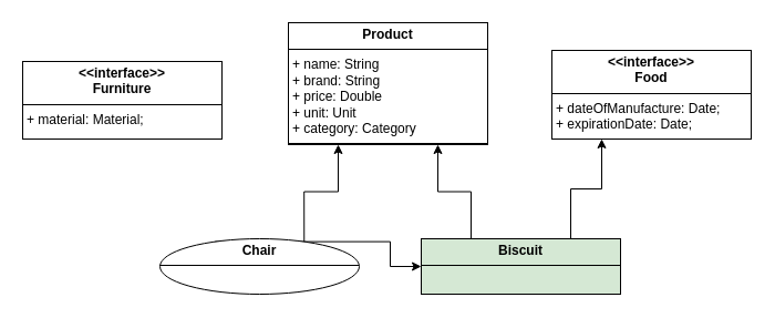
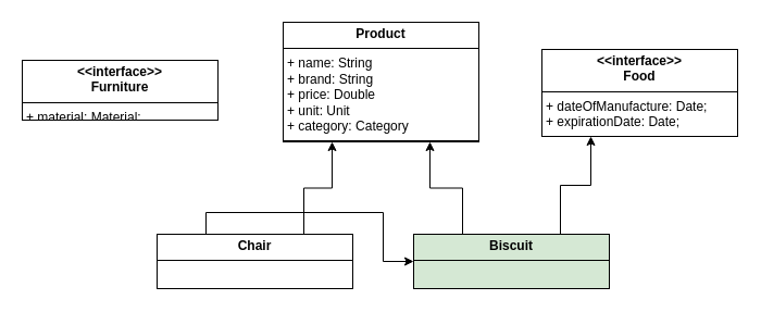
- <mxCell id="10" value="&lt;p style=&quot;margin:0px;margin-top:4px;text-align:center;&quot;&gt;&lt;b&gt;&amp;lt;&amp;lt;interface&amp;gt;&amp;gt;&lt;br&gt;Furniture&lt;/b&gt;&lt;/p&gt;&lt;hr size=&quot;1&quot; style=&quot;border-style:solid;&quot;&gt;&lt;p style=&quot;margin:0px;margin-left:4px;&quot;&gt;+ material: Material;&lt;/p&gt;" style="verticalAlign=top;align=left;overflow=fill;html=1;whiteSpace=wrap;" vertex="1" parent="1"><mxGeometry x="20" y="55" width="180" height="70" as="geometry" /></mxCell>
+ <mxCell id="10" value="&lt;p style=&quot;margin:0px;margin-top:4px;text-align:center;&quot;&gt;&lt;b&gt;&amp;lt;&amp;lt;interface&amp;gt;&amp;gt;&lt;br&gt;Furniture&lt;/b&gt;&lt;/p&gt;&lt;hr size=&quot;1&quot; style=&quot;border-style:solid;&quot;&gt;&lt;p style=&quot;margin:0px;margin-left:4px;&quot;&gt;+ material: Material;&lt;/p&gt;" style="verticalAlign=top;align=left;overflow=fill;html=1;whiteSpace=wrap;" vertex="1" parent="1"><mxGeometry x="20" y="55" width="180" height="55" as="geometry" /></mxCell>
- <mxCell id="5" value="&lt;p style=&quot;margin:0px;margin-top:4px;text-align:center;&quot;&gt;&lt;b&gt;Chair&lt;/b&gt;&lt;/p&gt;&lt;hr size=&quot;1&quot; style=&quot;border-style:solid;&quot;&gt;&lt;p style=&quot;margin:0px;margin-left:4px;&quot;&gt;&lt;/p&gt;&lt;p style=&quot;margin:0px;margin-left:4px;&quot;&gt;&lt;br&gt;&lt;/p&gt;" style="ellipse;verticalAlign=top;align=left;overflow=fill;html=1;whiteSpace=wrap;" vertex="1" parent="1"><mxGeometry x="144" y="215" width="180" height="50" as="geometry" /></mxCell>
+ <mxCell id="5" value="&lt;p style=&quot;margin:0px;margin-top:4px;text-align:center;&quot;&gt;&lt;b&gt;Chair&lt;/b&gt;&lt;/p&gt;&lt;hr size=&quot;1&quot; style=&quot;border-style:solid;&quot;&gt;&lt;p style=&quot;margin:0px;margin-left:4px;&quot;&gt;&lt;/p&gt;&lt;p style=&quot;margin:0px;margin-left:4px;&quot;&gt;&lt;br&gt;&lt;/p&gt;" style="verticalAlign=top;align=left;overflow=fill;html=1;whiteSpace=wrap;" vertex="1" parent="1"><mxGeometry x="144" y="215" width="180" height="50" as="geometry" /></mxCell>
